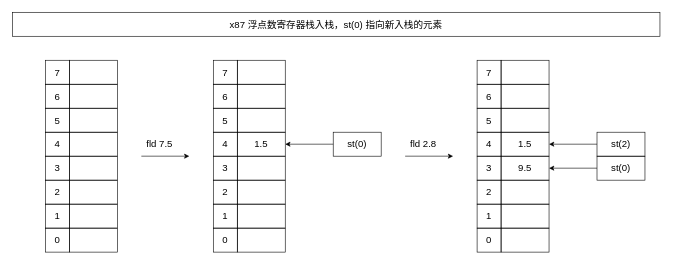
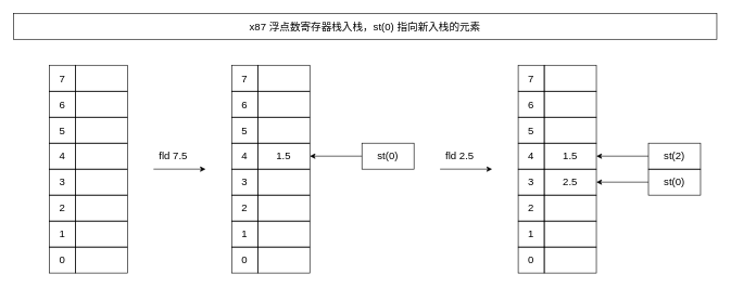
- <mxCell id="40" value="fld 2.8" style="text;html=1;align=center;verticalAlign=middle;resizable=0;points=[];autosize=1;strokeColor=none;fillColor=none;fontSize=16;" parent="1" vertex="1"><mxGeometry x="675" y="230" width="60" height="20" as="geometry" /></mxCell>
+ <mxCell id="40" value="fld 2.5" style="text;html=1;align=center;verticalAlign=middle;resizable=0;points=[];autosize=1;strokeColor=none;fillColor=none;fontSize=16;" parent="1" vertex="1"><mxGeometry x="675" y="230" width="60" height="20" as="geometry" /></mxCell>
- <mxCell id="55" value="9.5" style="rounded=0;whiteSpace=wrap;html=1;fillColor=none;fontSize=16;" parent="1" vertex="1"><mxGeometry x="835" y="260" width="80" height="40" as="geometry" /></mxCell>
+ <mxCell id="55" value="2.5" style="rounded=0;whiteSpace=wrap;html=1;fillColor=none;fontSize=16;" parent="1" vertex="1"><mxGeometry x="835" y="260" width="80" height="40" as="geometry" /></mxCell>
